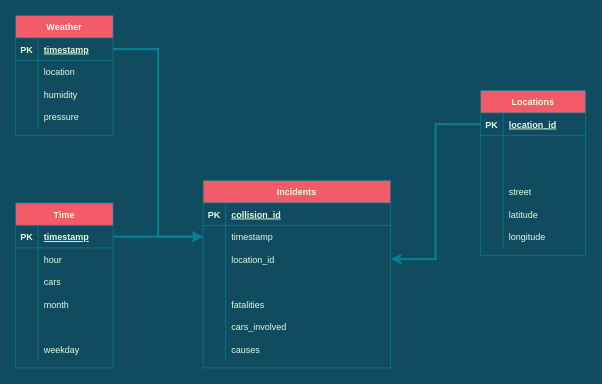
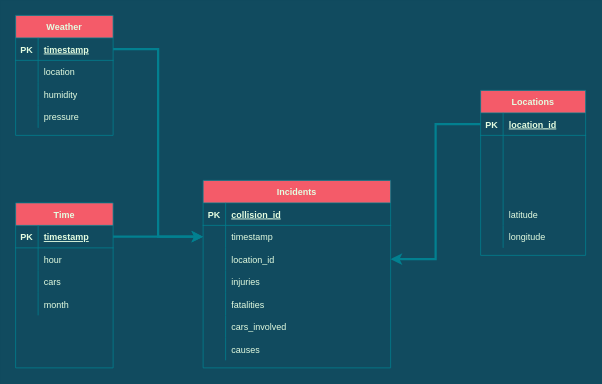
- <mxCell id="67" value="street" style="shape=partialRectangle;overflow=hidden;connectable=0;fillColor=none;top=0;left=0;bottom=0;right=0;align=left;spacingLeft=6;strokeColor=#028090;fontColor=#E4FDE1;" vertex="1" parent="65"><mxGeometry x="30" width="110" height="30" as="geometry" /></mxCell>
+ <mxCell id="45" value="injuries" style="shape=partialRectangle;overflow=hidden;connectable=0;fillColor=none;top=0;left=0;bottom=0;right=0;align=left;spacingLeft=6;strokeColor=#028090;fontColor=#E4FDE1;" vertex="1" parent="43"><mxGeometry x="30" width="220" height="30" as="geometry" /></mxCell>
- <mxCell id="32" value="weekday" style="shape=partialRectangle;overflow=hidden;connectable=0;fillColor=none;top=0;left=0;bottom=0;right=0;align=left;spacingLeft=6;strokeColor=#028090;fontColor=#E4FDE1;" vertex="1" parent="30"><mxGeometry x="30" width="100" height="30" as="geometry" /></mxCell>
